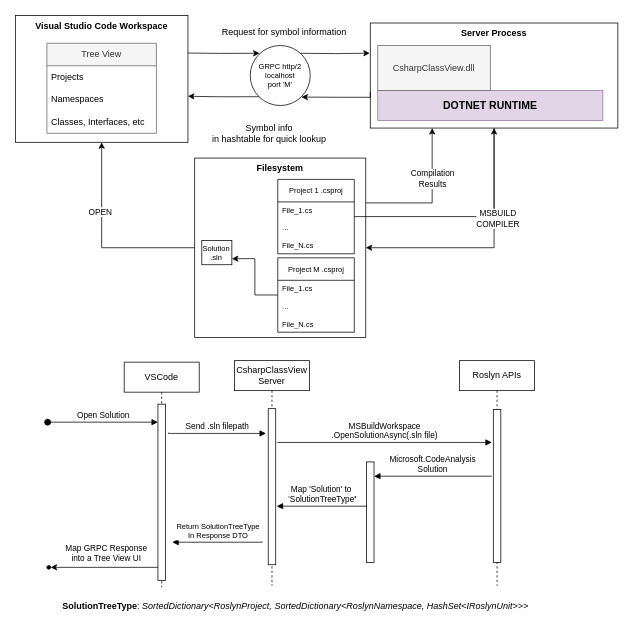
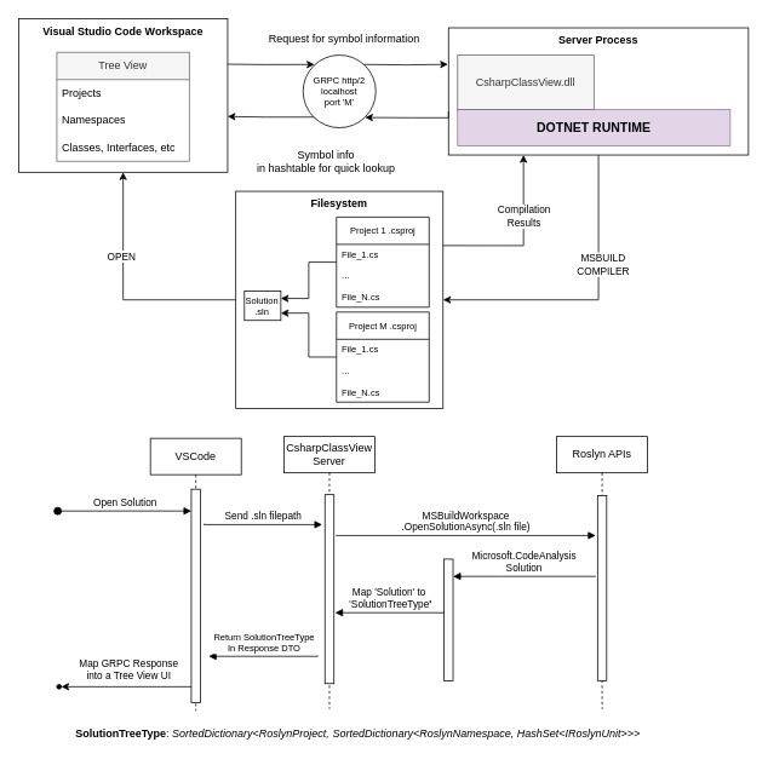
- <mxCell id="20" style="edgeStyle=orthogonalEdgeStyle;rounded=0;orthogonalLoop=1;jettySize=auto;html=1;fontSize=10;" edge="1" parent="17" source="21" target="9"><mxGeometry relative="1" as="geometry" /></mxCell>
+ <mxCell id="20" style="edgeStyle=orthogonalEdgeStyle;rounded=0;orthogonalLoop=1;jettySize=auto;html=1;entryX=1;entryY=0.25;entryDx=0;entryDy=0;fontSize=10;" edge="1" parent="17" source="21" target="19"><mxGeometry relative="1" as="geometry" /></mxCell>
